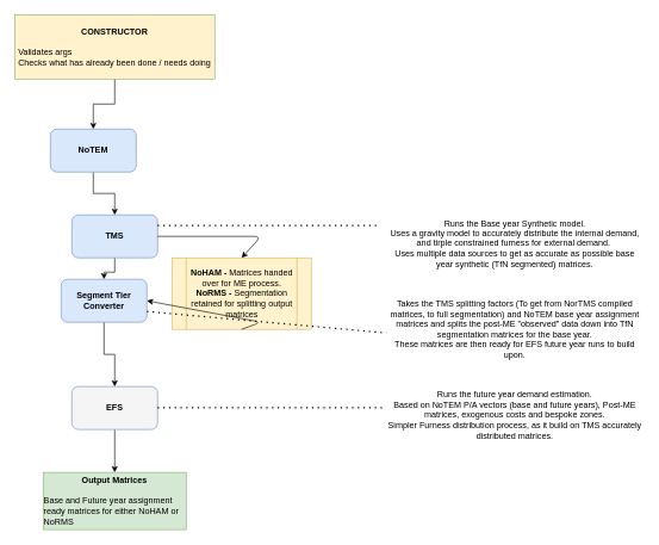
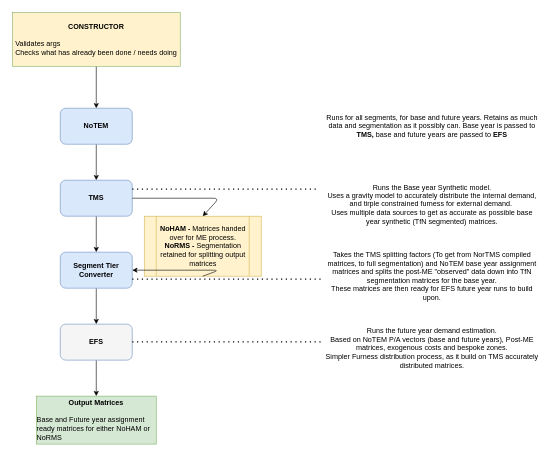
- <mxCell id="5" value="&lt;b&gt;NoTEM&lt;/b&gt;" style="rounded=1;whiteSpace=wrap;html=1;fillColor=#dae8fc;strokeColor=#6c8ebf;" parent="1" vertex="1"><mxGeometry x="70" y="180" width="120" height="60" as="geometry" /></mxCell>
+ <mxCell id="5" value="&lt;b&gt;NoTEM&lt;/b&gt;" style="rounded=1;whiteSpace=wrap;html=1;fillColor=#dae8fc;strokeColor=#6c8ebf;" parent="1" vertex="1"><mxGeometry x="100" y="180" width="120" height="60" as="geometry" /></mxCell>
+ <mxCell id="12" value="Runs for all segments, for base and future years. Retains as much data and segmentation as it possibly can. Base year is passed to &lt;b&gt;TMS, &lt;/b&gt;base and future years are passed to&lt;b&gt; EFS&lt;/b&gt;" style="text;html=1;strokeColor=none;fillColor=none;align=center;verticalAlign=middle;whiteSpace=wrap;rounded=0;" parent="1" vertex="1"><mxGeometry x="540" y="170" width="360" height="80" as="geometry" /></mxCell>
- <mxCell id="9" value="&lt;b&gt;Segment Tier Converter&lt;/b&gt;" style="rounded=1;whiteSpace=wrap;html=1;fillColor=#dae8fc;strokeColor=#6c8ebf;" parent="1" vertex="1"><mxGeometry x="85" y="390" width="120" height="60" as="geometry" /></mxCell>
+ <mxCell id="9" value="&lt;b&gt;Segment Tier Converter&lt;/b&gt;" style="rounded=1;whiteSpace=wrap;html=1;fillColor=#dae8fc;strokeColor=#6c8ebf;" parent="1" vertex="1"><mxGeometry x="100" y="420" width="120" height="60" as="geometry" /></mxCell>
